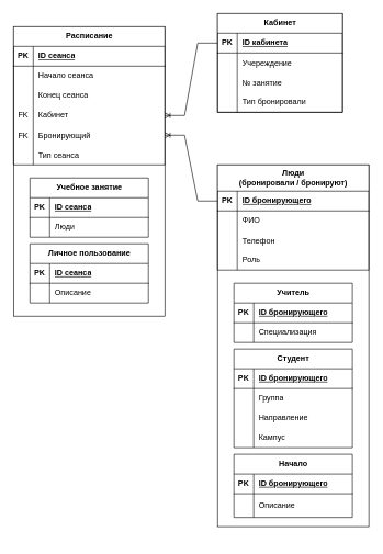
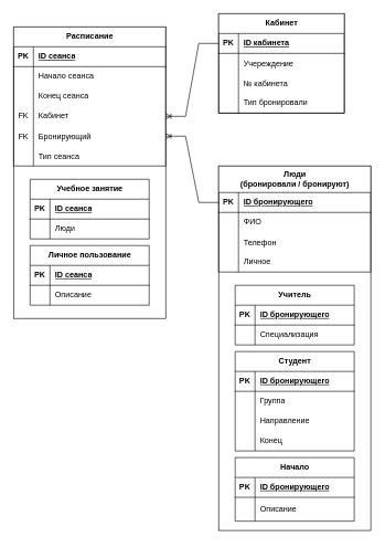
- <mxCell id="92" value="№ занятие" style="shape=partialRectangle;connectable=0;fillColor=none;top=0;left=0;bottom=0;right=0;align=left;spacingLeft=6;overflow=hidden;" vertex="1" parent="90"><mxGeometry x="30" width="160" height="30" as="geometry"><mxRectangle width="160" height="30" as="alternateBounds" /></mxGeometry></mxCell>
+ <mxCell id="92" value="№ кабинета" style="shape=partialRectangle;connectable=0;fillColor=none;top=0;left=0;bottom=0;right=0;align=left;spacingLeft=6;overflow=hidden;" vertex="1" parent="90"><mxGeometry x="30" width="160" height="30" as="geometry"><mxRectangle width="160" height="30" as="alternateBounds" /></mxGeometry></mxCell>
- <mxCell id="52" value="Роль" style="shape=partialRectangle;connectable=0;fillColor=none;top=0;left=0;bottom=0;right=0;align=left;spacingLeft=6;overflow=hidden;whiteSpace=wrap;html=1;" vertex="1" parent="50"><mxGeometry x="30" width="200" height="30" as="geometry"><mxRectangle width="200" height="30" as="alternateBounds" /></mxGeometry></mxCell>
+ <mxCell id="52" value="Личное" style="shape=partialRectangle;connectable=0;fillColor=none;top=0;left=0;bottom=0;right=0;align=left;spacingLeft=6;overflow=hidden;whiteSpace=wrap;html=1;" vertex="1" parent="50"><mxGeometry x="30" width="200" height="30" as="geometry"><mxRectangle width="200" height="30" as="alternateBounds" /></mxGeometry></mxCell>
- <mxCell id="72" value="Кампус" style="shape=partialRectangle;connectable=0;fillColor=none;top=0;left=0;bottom=0;right=0;align=left;spacingLeft=6;overflow=hidden;whiteSpace=wrap;html=1;" vertex="1" parent="70"><mxGeometry x="30" width="150" height="30" as="geometry"><mxRectangle width="150" height="30" as="alternateBounds" /></mxGeometry></mxCell>
+ <mxCell id="72" value="Конец" style="shape=partialRectangle;connectable=0;fillColor=none;top=0;left=0;bottom=0;right=0;align=left;spacingLeft=6;overflow=hidden;whiteSpace=wrap;html=1;" vertex="1" parent="70"><mxGeometry x="30" width="150" height="30" as="geometry"><mxRectangle width="150" height="30" as="alternateBounds" /></mxGeometry></mxCell>
